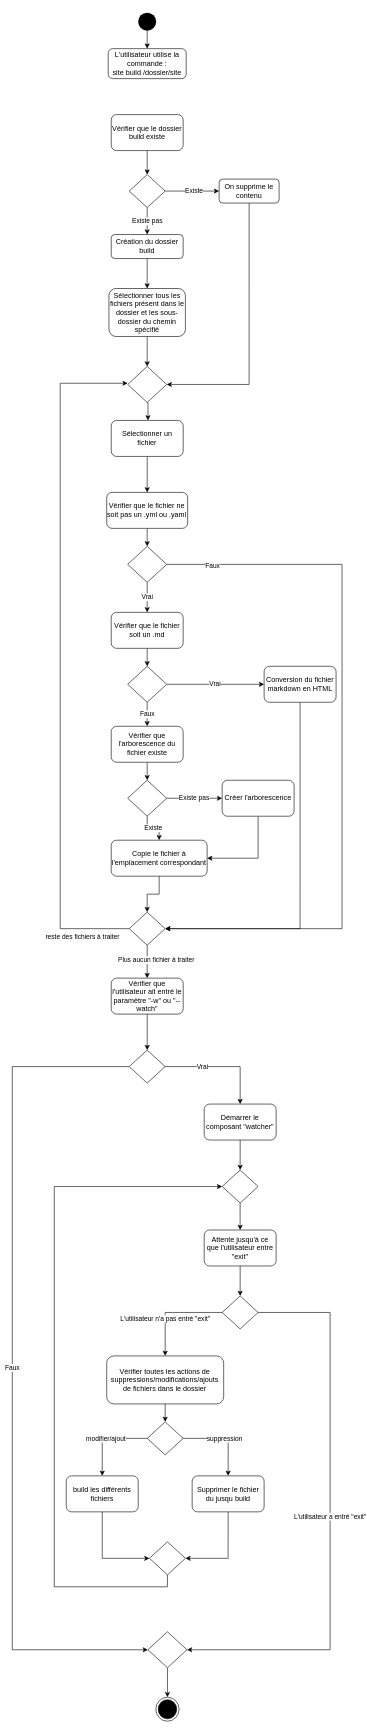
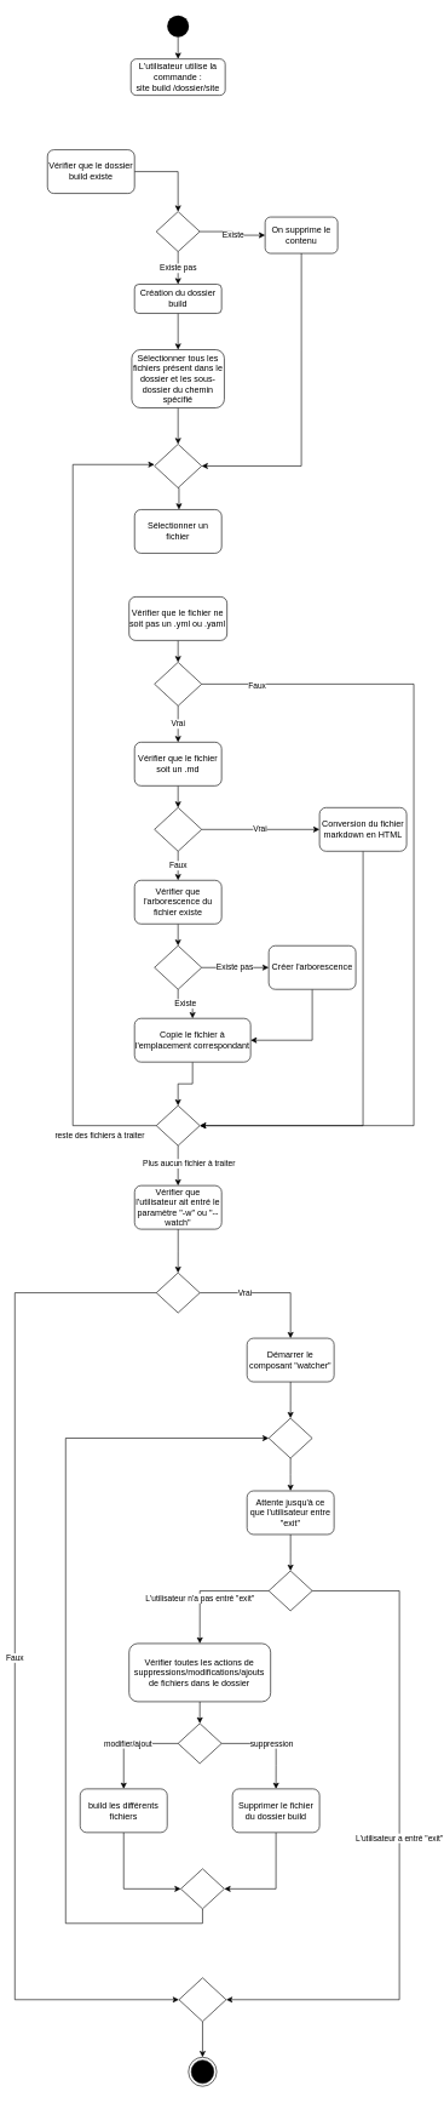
- <mxCell id="15" value="Vérifier que le dossier build existe&lt;br&gt;" style="rounded=1;whiteSpace=wrap;html=1;" parent="1" vertex="1"><mxGeometry x="184.94" y="190" width="120" height="60" as="geometry" /></mxCell>
+ <mxCell id="15" value="Vérifier que le dossier build existe&lt;br&gt;" style="rounded=1;whiteSpace=wrap;html=1;" parent="1" vertex="1"><mxGeometry x="64.94" y="205" width="120" height="60" as="geometry" /></mxCell>
- <mxCell id="9" value="On supprime le contenu" style="rounded=1;whiteSpace=wrap;html=1;" parent="1" vertex="1"><mxGeometry x="364.94" y="297.5" width="100" height="40" as="geometry" /></mxCell>
+ <mxCell id="9" value="On supprime le contenu" style="rounded=1;whiteSpace=wrap;html=1;" parent="1" vertex="1"><mxGeometry x="364.94" y="297.5" width="100" height="50" as="geometry" /></mxCell>
- <mxCell id="19" style="edgeStyle=orthogonalEdgeStyle;rounded=0;orthogonalLoop=1;jettySize=auto;html=1;exitX=0.5;exitY=1;exitDx=0;exitDy=0;entryX=0.5;entryY=0;entryDx=0;entryDy=0;" parent="1" source="46" target="21" edge="1"><mxGeometry relative="1" as="geometry"><mxPoint x="246.22" y="780" as="sourcePoint" /><mxPoint x="244.94" y="860" as="targetPoint" /></mxGeometry></mxCell>
- <mxCell id="66" value="Supprimer le fichier du jusqu build" style="rounded=1;whiteSpace=wrap;html=1;" parent="1" vertex="1"><mxGeometry x="319.94" y="2460" width="120" height="60" as="geometry" /></mxCell>
+ <mxCell id="66" value="Supprimer le fichier du dossier build" style="rounded=1;whiteSpace=wrap;html=1;" parent="1" vertex="1"><mxGeometry x="319.94" y="2460" width="120" height="60" as="geometry" /></mxCell>
